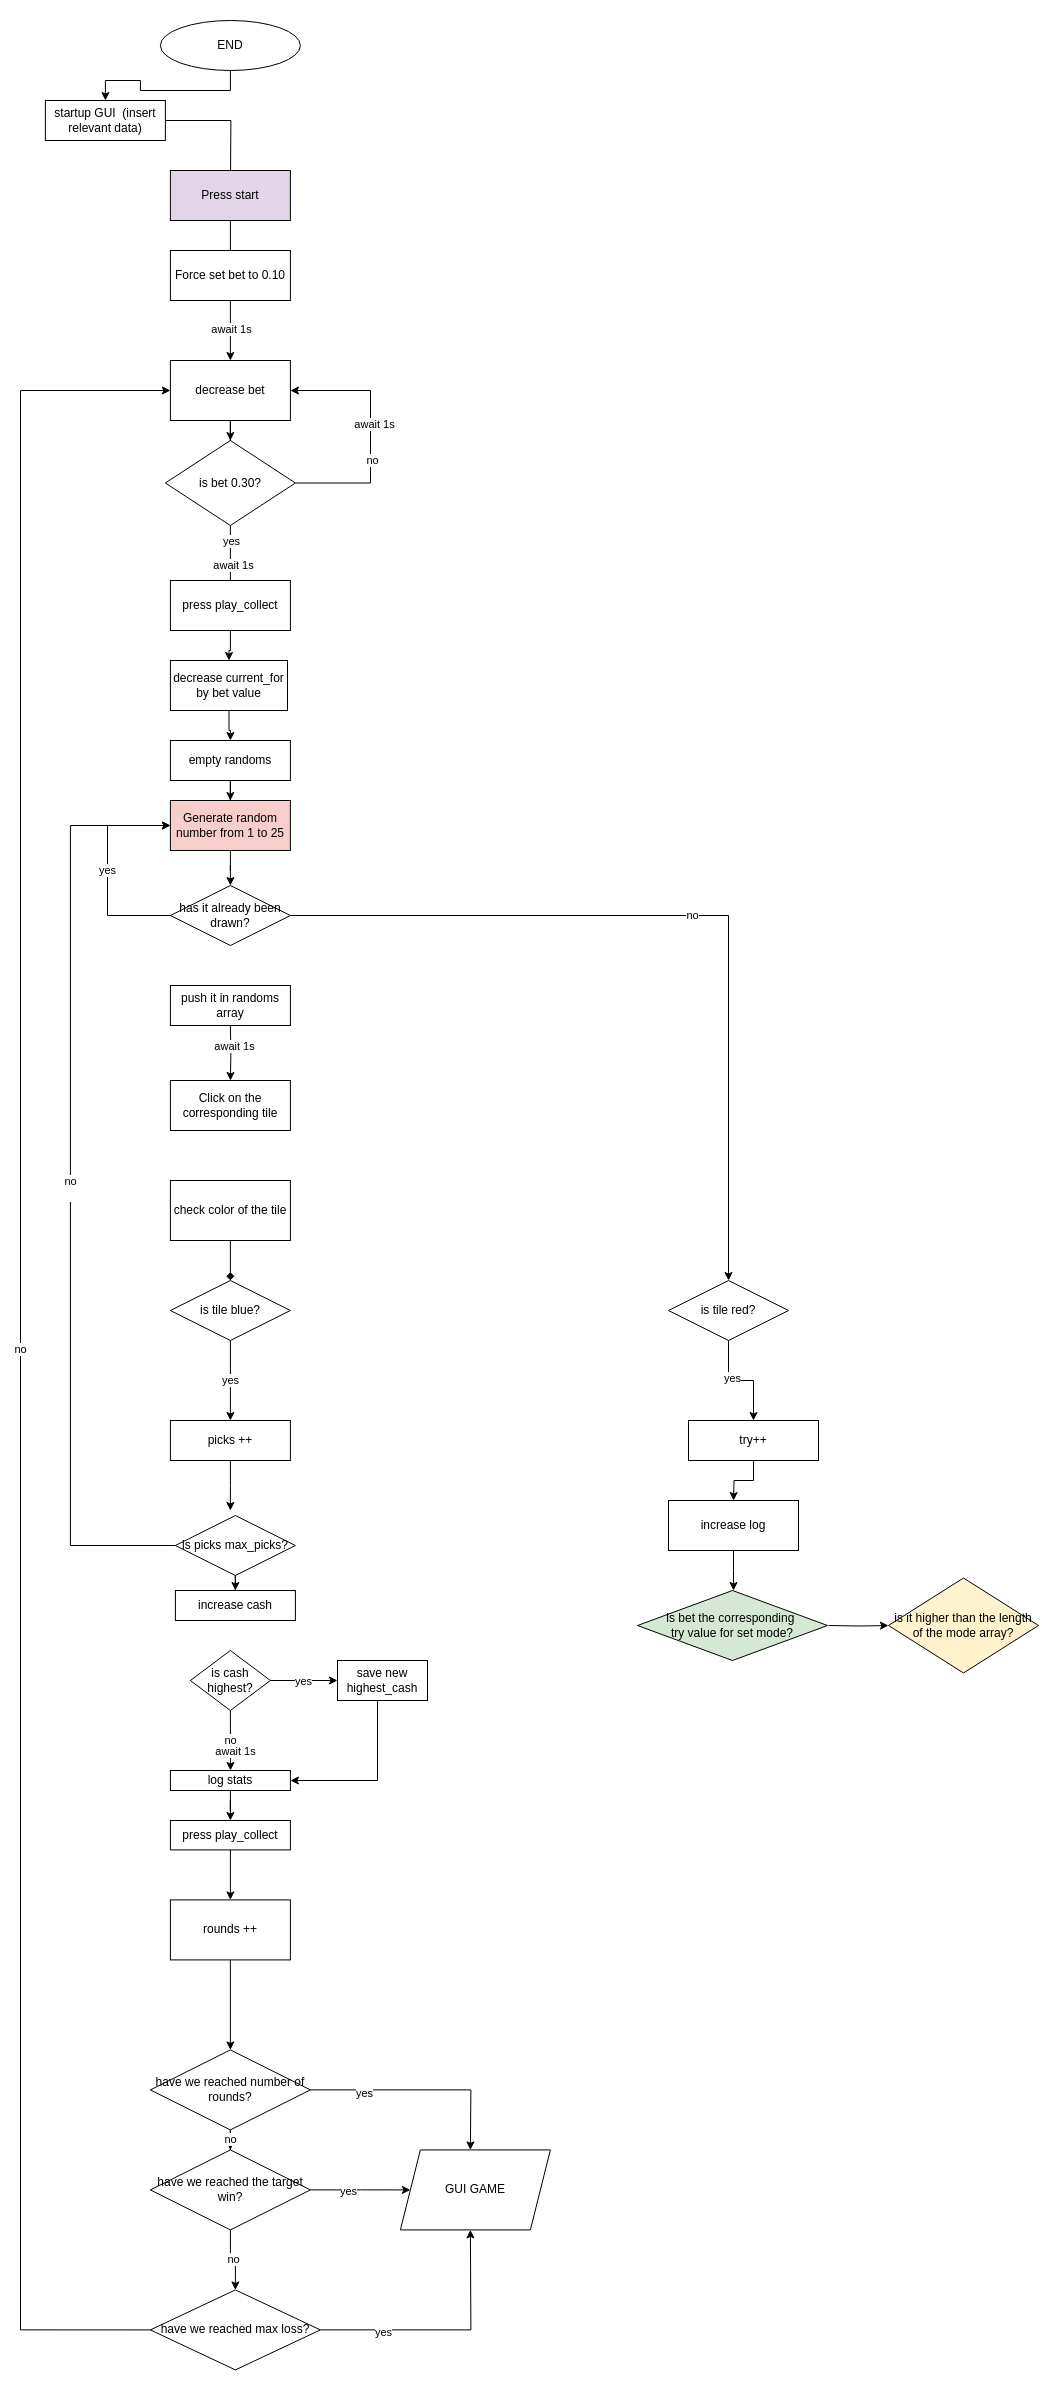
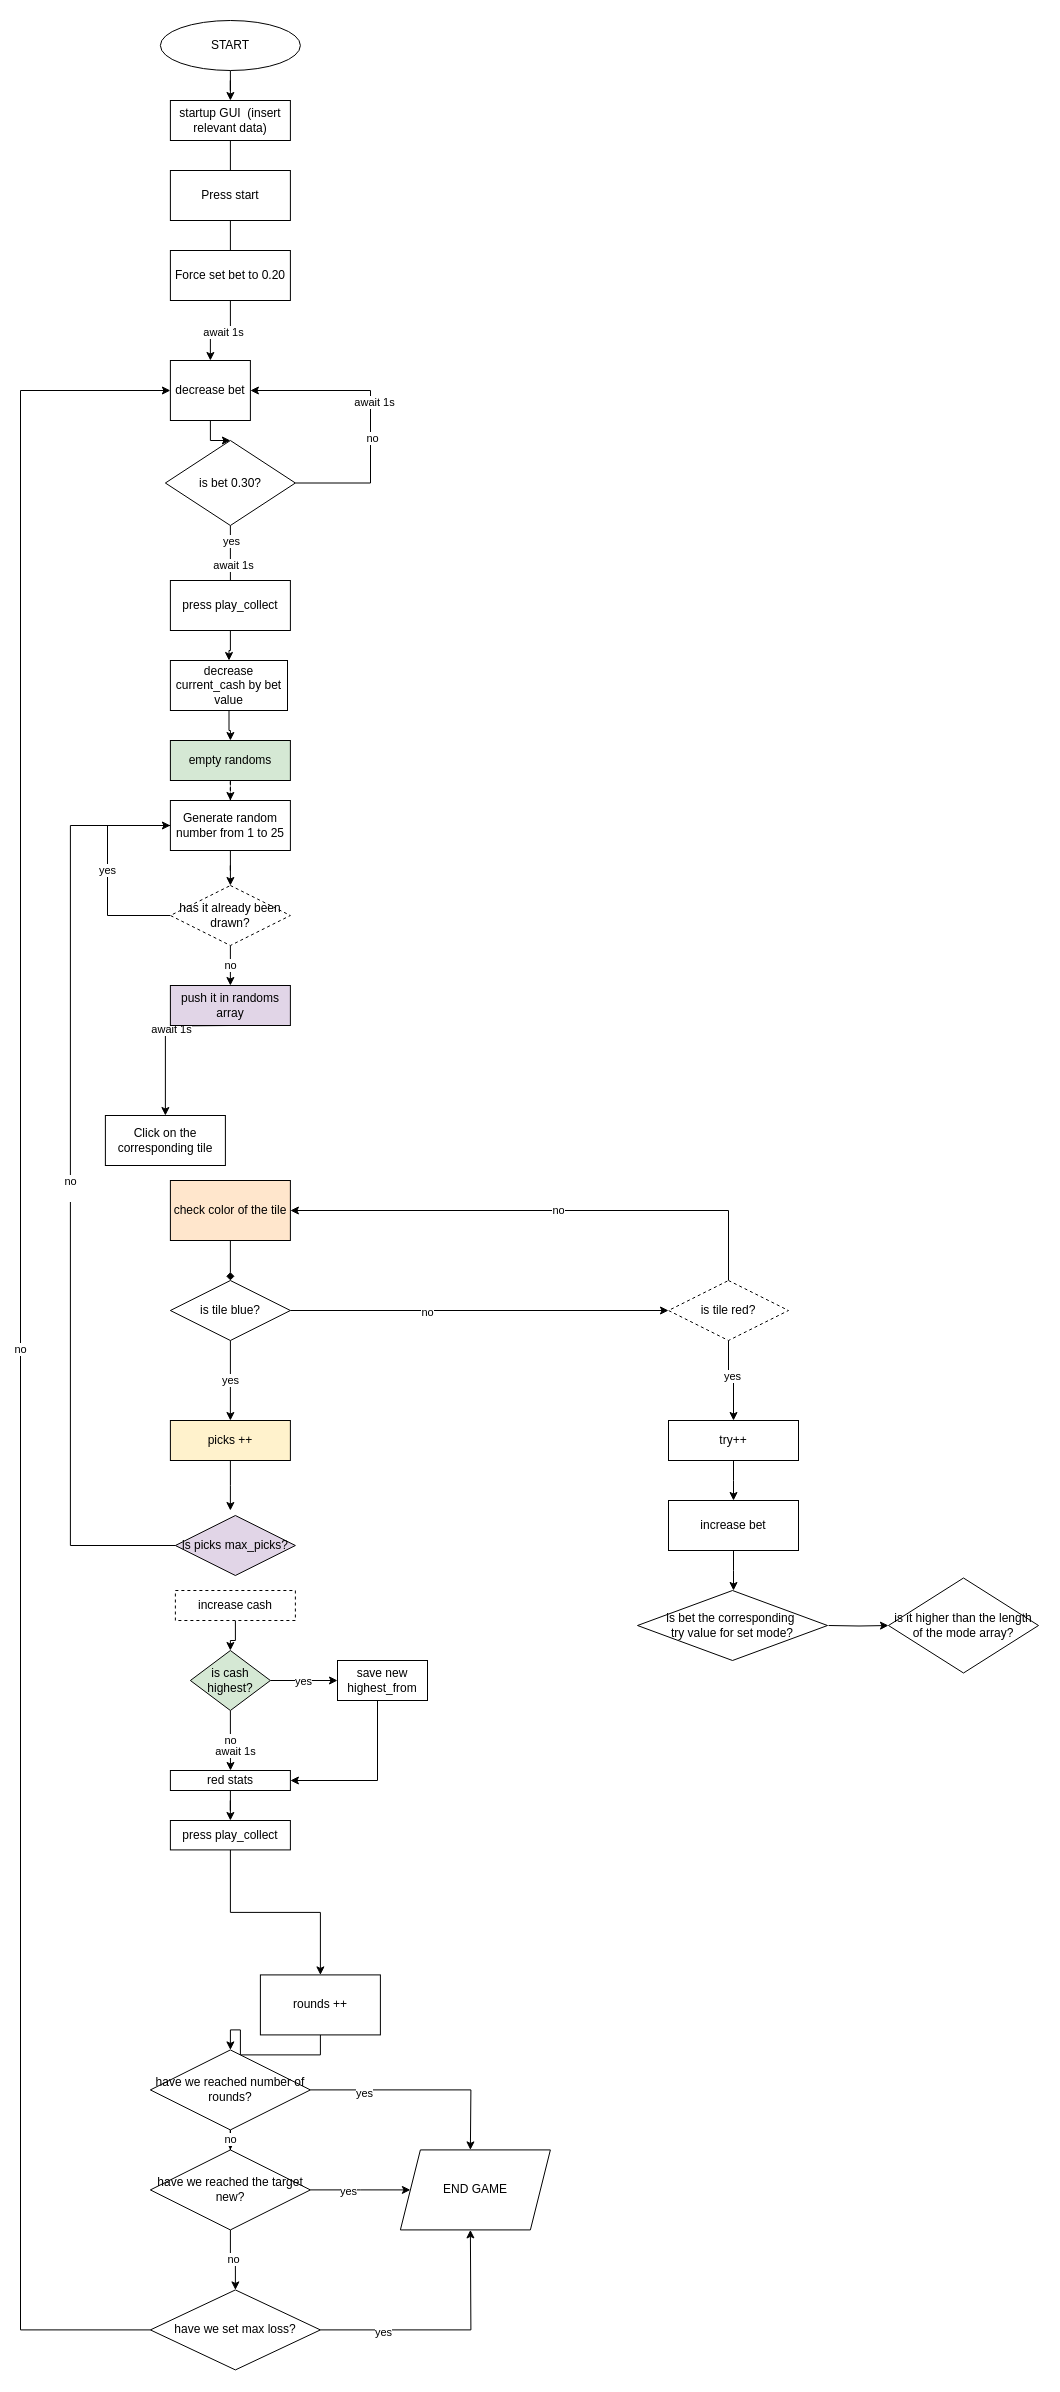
- <mxCell id="3" value="END" style="ellipse;whiteSpace=wrap;html=1;" parent="1" vertex="1"><mxGeometry x="159.89" y="20" width="140" height="50" as="geometry" /></mxCell>
+ <mxCell id="3" value="START" style="ellipse;whiteSpace=wrap;html=1;" parent="1" vertex="1"><mxGeometry x="159.89" y="20" width="140" height="50" as="geometry" /></mxCell>
- <mxCell id="5" value="startup GUI&amp;nbsp; (insert relevant data)" style="rounded=0;whiteSpace=wrap;html=1;" parent="1" vertex="1"><mxGeometry x="44.89" y="100" width="120" height="40" as="geometry" /></mxCell>
+ <mxCell id="5" value="startup GUI&amp;nbsp; (insert relevant data)" style="rounded=0;whiteSpace=wrap;html=1;" parent="1" vertex="1"><mxGeometry x="169.89" y="100" width="120" height="40" as="geometry" /></mxCell>
- <mxCell id="7" value="Press start" style="rounded=0;whiteSpace=wrap;html=1;fillColor=#e1d5e7;" parent="1" vertex="1"><mxGeometry x="169.89" y="170" width="120" height="50" as="geometry" /></mxCell>
+ <mxCell id="7" value="Press start" style="rounded=0;whiteSpace=wrap;html=1;" parent="1" vertex="1"><mxGeometry x="169.89" y="170" width="120" height="50" as="geometry" /></mxCell>
- <mxCell id="13" value="Force set bet to 0.10" style="rounded=0;whiteSpace=wrap;html=1;" parent="1" vertex="1"><mxGeometry x="169.89" y="250" width="120" height="50" as="geometry" /></mxCell>
+ <mxCell id="13" value="Force set bet to 0.20" style="rounded=0;whiteSpace=wrap;html=1;" parent="1" vertex="1"><mxGeometry x="169.89" y="250" width="120" height="50" as="geometry" /></mxCell>
- <mxCell id="72" value="decrease bet" style="rounded=0;whiteSpace=wrap;html=1;" vertex="1" parent="1"><mxGeometry x="169.89" y="360" width="120" height="60" as="geometry" /></mxCell>
+ <mxCell id="72" value="decrease bet" style="rounded=0;whiteSpace=wrap;html=1;" vertex="1" parent="1"><mxGeometry x="169.89" y="360" width="80" height="60" as="geometry" /></mxCell>
- <mxCell id="78" value="decrease current_for by bet value" style="rounded=0;whiteSpace=wrap;html=1;" vertex="1" parent="1"><mxGeometry x="169.89" y="660" width="117.11" height="50" as="geometry" /></mxCell>
+ <mxCell id="78" value="decrease current_cash by bet value" style="rounded=0;whiteSpace=wrap;html=1;" vertex="1" parent="1"><mxGeometry x="169.89" y="660" width="117.11" height="50" as="geometry" /></mxCell>
- <mxCell id="74" value="empty randoms" style="rounded=0;whiteSpace=wrap;html=1;" vertex="1" parent="1"><mxGeometry x="169.89" y="740" width="120" height="40" as="geometry" /></mxCell>
+ <mxCell id="74" value="empty randoms" style="rounded=0;whiteSpace=wrap;html=1;fillColor=#d5e8d4;" vertex="1" parent="1"><mxGeometry x="169.89" y="740" width="120" height="40" as="geometry" /></mxCell>
- <mxCell id="73" style="edgeStyle=orthogonalEdgeStyle;rounded=0;orthogonalLoop=1;jettySize=auto;html=1;entryX=0.5;entryY=0;entryDx=0;entryDy=0;" edge="1" parent="1" source="74" target="40"><mxGeometry relative="1" as="geometry" /></mxCell>
+ <mxCell id="73" style="edgeStyle=orthogonalEdgeStyle;rounded=0;orthogonalLoop=1;jettySize=auto;html=1;entryX=0.5;entryY=0;entryDx=0;entryDy=0;dashed=1;" edge="1" parent="1" source="74" target="40"><mxGeometry relative="1" as="geometry" /></mxCell>
- <mxCell id="40" value="Generate random number from 1 to 25" style="rounded=0;whiteSpace=wrap;html=1;fillColor=#f8cecc;" vertex="1" parent="1"><mxGeometry x="169.89" y="800" width="120" height="50" as="geometry" /></mxCell>
+ <mxCell id="40" value="Generate random number from 1 to 25" style="rounded=0;whiteSpace=wrap;html=1;" vertex="1" parent="1"><mxGeometry x="169.89" y="800" width="120" height="50" as="geometry" /></mxCell>
- <mxCell id="43" value="has it already been drawn?" style="rhombus;whiteSpace=wrap;html=1;rounded=0;" vertex="1" parent="1"><mxGeometry x="169.89" y="885" width="120" height="60" as="geometry" /></mxCell>
+ <mxCell id="43" value="has it already been drawn?" style="rhombus;whiteSpace=wrap;html=1;rounded=0;dashed=1;" vertex="1" parent="1"><mxGeometry x="169.89" y="885" width="120" height="60" as="geometry" /></mxCell>
- <mxCell id="42" value="no" style="edgeStyle=orthogonalEdgeStyle;rounded=0;orthogonalLoop=1;jettySize=auto;html=1;" edge="1" parent="1" source="43" target="29"><mxGeometry relative="1" as="geometry" /></mxCell>
+ <mxCell id="42" value="no" style="edgeStyle=orthogonalEdgeStyle;rounded=0;orthogonalLoop=1;jettySize=auto;html=1;" edge="1" parent="1" source="43" target="44"><mxGeometry relative="1" as="geometry" /></mxCell>
- <mxCell id="44" value="push it in randoms array" style="whiteSpace=wrap;html=1;rounded=0;" vertex="1" parent="1"><mxGeometry x="169.89" y="985" width="120" height="40" as="geometry" /></mxCell>
+ <mxCell id="44" value="push it in randoms array" style="whiteSpace=wrap;html=1;rounded=0;fillColor=#e1d5e7;" vertex="1" parent="1"><mxGeometry x="169.89" y="985" width="120" height="40" as="geometry" /></mxCell>
- <mxCell id="18" value="Click on the corresponding tile" style="rounded=0;whiteSpace=wrap;html=1;" parent="1" vertex="1"><mxGeometry x="169.89" y="1080" width="120" height="50" as="geometry" /></mxCell>
+ <mxCell id="18" value="Click on the corresponding tile" style="rounded=0;whiteSpace=wrap;html=1;" parent="1" vertex="1"><mxGeometry x="104.89" y="1115" width="120" height="50" as="geometry" /></mxCell>
- <mxCell id="20" value="check color of the tile" style="whiteSpace=wrap;html=1;rounded=0;" parent="1" vertex="1"><mxGeometry x="169.89" width="120" height="60" as="geometry" y="1180" /></mxCell>
+ <mxCell id="20" value="check color of the tile" style="whiteSpace=wrap;html=1;rounded=0;fillColor=#ffe6cc;" parent="1" vertex="1"><mxGeometry x="169.89" width="120" height="60" as="geometry" y="1180" /></mxCell>
+ <mxCell id="27" value="" style="edgeStyle=orthogonalEdgeStyle;rounded=0;orthogonalLoop=1;jettySize=auto;html=1;entryX=1;entryY=0.5;entryDx=0;entryDy=0;" edge="1" parent="1" source="29" target="20"><mxGeometry relative="1" as="geometry"><mxPoint x="429.89" y="1170" as="targetPoint" /><Array as="points"><mxPoint x="728" y="1210" /></Array></mxGeometry></mxCell>
+ <mxCell id="28" value="no" style="edgeLabel;html=1;align=center;verticalAlign=middle;resizable=0;points=[];" vertex="1" connectable="0" parent="27"><mxGeometry x="-0.05" y="-1" relative="1" as="geometry"><mxPoint as="offset" /></mxGeometry></mxCell>
+ <mxCell id="22" value="" style="edgeStyle=orthogonalEdgeStyle;rounded=0;orthogonalLoop=1;jettySize=auto;html=1;" parent="1" source="24" target="29" edge="1"><mxGeometry relative="1" as="geometry" /></mxCell>
+ <mxCell id="23" value="no" style="edgeLabel;html=1;align=center;verticalAlign=middle;resizable=0;points=[];" vertex="1" connectable="0" parent="22"><mxGeometry x="-0.275" y="-1" relative="1" as="geometry"><mxPoint as="offset" /></mxGeometry></mxCell>
- <mxCell id="29" value="is tile red?" style="rhombus;whiteSpace=wrap;html=1;rounded=0;" parent="1" vertex="1"><mxGeometry x="668" y="1280" width="120" height="60" as="geometry" /></mxCell>
+ <mxCell id="29" value="is tile red?" style="rhombus;whiteSpace=wrap;html=1;rounded=0;dashed=1;" parent="1" vertex="1"><mxGeometry x="668" y="1280" width="120" height="60" as="geometry" /></mxCell>
- <mxCell id="33" value="picks ++" style="rounded=0;whiteSpace=wrap;html=1;" vertex="1" parent="1"><mxGeometry x="169.89" y="1420" width="120" height="40" as="geometry" /></mxCell>
+ <mxCell id="33" value="picks ++" style="rounded=0;whiteSpace=wrap;html=1;fillColor=#fff2cc;" vertex="1" parent="1"><mxGeometry x="169.89" y="1420" width="120" height="40" as="geometry" /></mxCell>
- <mxCell id="31" value="try++" style="rounded=0;whiteSpace=wrap;html=1;" parent="1" vertex="1"><mxGeometry x="688" y="1420" width="130" height="40" as="geometry" /></mxCell>
+ <mxCell id="31" value="try++" style="rounded=0;whiteSpace=wrap;html=1;" parent="1" vertex="1"><mxGeometry x="668" y="1420" width="130" height="40" as="geometry" /></mxCell>
- <mxCell id="62" value="increase log" style="whiteSpace=wrap;html=1;" vertex="1" parent="1"><mxGeometry x="668" y="1500" width="130" height="50" as="geometry" /></mxCell>
+ <mxCell id="62" value="increase bet" style="whiteSpace=wrap;html=1;" vertex="1" parent="1"><mxGeometry x="668" y="1500" width="130" height="50" as="geometry" /></mxCell>
- <mxCell id="34" value="no&lt;div&gt;&lt;br&gt;&lt;/div&gt;" style="edgeStyle=orthogonalEdgeStyle;rounded=0;orthogonalLoop=1;jettySize=auto;html=1;entryX=0;entryY=0.5;entryDx=0;entryDy=0;" edge="1" parent="1" source="38" target="40"><mxGeometry relative="1" as="geometry"><mxPoint x="99.89" y="1140" as="targetPoint" /><Array as="points"><mxPoint x="69.89" y="1545" /><mxPoint x="69.89" y="825" /></Array></mxGeometry></mxCell>
+ <mxCell id="34" value="no&lt;div&gt;&lt;br&gt;&lt;/div&gt;" style="edgeStyle=orthogonalEdgeStyle;rounded=0;orthogonalLoop=1;jettySize=auto;html=1;entryX=0;entryY=0.5;entryDx=0;entryDy=0;endArrow=none;" edge="1" parent="1" source="38" target="40"><mxGeometry relative="1" as="geometry"><mxPoint x="99.89" y="1140" as="targetPoint" /><Array as="points"><mxPoint x="69.89" y="1545" /><mxPoint x="69.89" y="825" /></Array></mxGeometry></mxCell>
- <mxCell id="38" value="is picks max_picks?" style="rhombus;whiteSpace=wrap;html=1;rounded=0;" vertex="1" parent="1"><mxGeometry x="174.89" y="1515" width="120" height="60" as="geometry" /></mxCell>
+ <mxCell id="38" value="is picks max_picks?" style="rhombus;whiteSpace=wrap;html=1;rounded=0;fillColor=#e1d5e7;" vertex="1" parent="1"><mxGeometry x="174.89" y="1515" width="120" height="60" as="geometry" /></mxCell>
- <mxCell id="37" value="" style="edgeStyle=orthogonalEdgeStyle;rounded=0;orthogonalLoop=1;jettySize=auto;html=1;" edge="1" parent="1" source="38" target="76"><mxGeometry relative="1" as="geometry" /></mxCell>
- <mxCell id="76" value="increase cash" style="rounded=0;whiteSpace=wrap;html=1;" vertex="1" parent="1"><mxGeometry x="174.89" y="1590" width="120" height="30" as="geometry" /></mxCell>
+ <mxCell id="76" value="increase cash" style="rounded=0;whiteSpace=wrap;html=1;dashed=1;" vertex="1" parent="1"><mxGeometry x="174.89" y="1590" width="120" height="30" as="geometry" /></mxCell>
- <mxCell id="64" value="is bet the corresponding&amp;nbsp;&lt;div&gt;try value for set mode?&lt;/div&gt;" style="rhombus;whiteSpace=wrap;html=1;fillColor=#d5e8d4;" vertex="1" parent="1"><mxGeometry x="637" y="1590" width="190" height="70" as="geometry" /></mxCell>
+ <mxCell id="64" value="is bet the corresponding&amp;nbsp;&lt;div&gt;try value for set mode?&lt;/div&gt;" style="rhombus;whiteSpace=wrap;html=1;" vertex="1" parent="1"><mxGeometry x="637" y="1590" width="190" height="70" as="geometry" /></mxCell>
- <mxCell id="66" value="is it higher than the length of the mode array&lt;span style=&quot;background-color: transparent; color: light-dark(rgb(0, 0, 0), rgb(255, 255, 255));&quot;&gt;?&lt;/span&gt;" style="rhombus;whiteSpace=wrap;html=1;fillColor=#fff2cc;" vertex="1" parent="1"><mxGeometry x="888" y="1577.5" width="150" height="95" as="geometry" /></mxCell>
+ <mxCell id="66" value="is it higher than the length of the mode array&lt;span style=&quot;background-color: transparent; color: light-dark(rgb(0, 0, 0), rgb(255, 255, 255));&quot;&gt;?&lt;/span&gt;" style="rhombus;whiteSpace=wrap;html=1;" vertex="1" parent="1"><mxGeometry x="888" y="1577.5" width="150" height="95" as="geometry" /></mxCell>
+ <mxCell id="75" style="edgeStyle=orthogonalEdgeStyle;rounded=0;orthogonalLoop=1;jettySize=auto;html=1;entryX=0.5;entryY=0;entryDx=0;entryDy=0;" edge="1" parent="1" source="76" target="80"><mxGeometry relative="1" as="geometry" /></mxCell>
- <mxCell id="80" value="is cash highest?" style="rhombus;whiteSpace=wrap;html=1;" vertex="1" parent="1"><mxGeometry x="189.89" y="1650" width="80" height="60" as="geometry" /></mxCell>
+ <mxCell id="80" value="is cash highest?" style="rhombus;whiteSpace=wrap;html=1;fillColor=#d5e8d4;" vertex="1" parent="1"><mxGeometry x="189.89" y="1650" width="80" height="60" as="geometry" /></mxCell>
- <mxCell id="82" value="save new highest_cash" style="rounded=0;whiteSpace=wrap;html=1;" vertex="1" parent="1"><mxGeometry x="337" y="1660" width="90" height="40" as="geometry" /></mxCell>
+ <mxCell id="82" value="save new highest_from" style="rounded=0;whiteSpace=wrap;html=1;" vertex="1" parent="1"><mxGeometry x="337" y="1660" width="90" height="40" as="geometry" /></mxCell>
- <mxCell id="84" value="log stats" style="rounded=0;whiteSpace=wrap;html=1;" vertex="1" parent="1"><mxGeometry x="169.89" y="1770" width="120" height="20" as="geometry" /></mxCell>
+ <mxCell id="84" value="red stats" style="rounded=0;whiteSpace=wrap;html=1;" vertex="1" parent="1"><mxGeometry x="169.89" y="1770" width="120" height="20" as="geometry" /></mxCell>
- <mxCell id="48" value="rounds ++" style="whiteSpace=wrap;html=1;rounded=0;" vertex="1" parent="1"><mxGeometry x="169.89" y="1899.41" width="120" height="60" as="geometry" /></mxCell>
+ <mxCell id="48" value="rounds ++" style="whiteSpace=wrap;html=1;rounded=0;" vertex="1" parent="1"><mxGeometry x="259.89" y="1974.41" width="120" height="60" as="geometry" /></mxCell>
- <mxCell id="56" value="have we reached the target win?" style="rhombus;whiteSpace=wrap;html=1;rounded=0;" vertex="1" parent="1"><mxGeometry x="149.89" y="2149.41" width="160" height="80" as="geometry" /></mxCell>
+ <mxCell id="56" value="have we reached the target new?" style="rhombus;whiteSpace=wrap;html=1;rounded=0;" vertex="1" parent="1"><mxGeometry x="149.89" y="2149.41" width="160" height="80" as="geometry" /></mxCell>
- <mxCell id="65" value="GUI GAME" style="shape=parallelogram;perimeter=parallelogramPerimeter;whiteSpace=wrap;html=1;fixedSize=1;" vertex="1" parent="1"><mxGeometry x="399.89" y="2149.41" width="150" height="80" as="geometry" /></mxCell>
+ <mxCell id="65" value="END GAME" style="shape=parallelogram;perimeter=parallelogramPerimeter;whiteSpace=wrap;html=1;fixedSize=1;" vertex="1" parent="1"><mxGeometry x="399.89" y="2149.41" width="150" height="80" as="geometry" /></mxCell>
- <mxCell id="60" value="have we reached max loss?" style="rhombus;whiteSpace=wrap;html=1;rounded=0;" vertex="1" parent="1"><mxGeometry x="149.89" y="2289.41" width="170" height="80" as="geometry" /></mxCell>
+ <mxCell id="60" value="have we set max loss?" style="rhombus;whiteSpace=wrap;html=1;rounded=0;" vertex="1" parent="1"><mxGeometry x="149.89" y="2289.41" width="170" height="80" as="geometry" /></mxCell>
